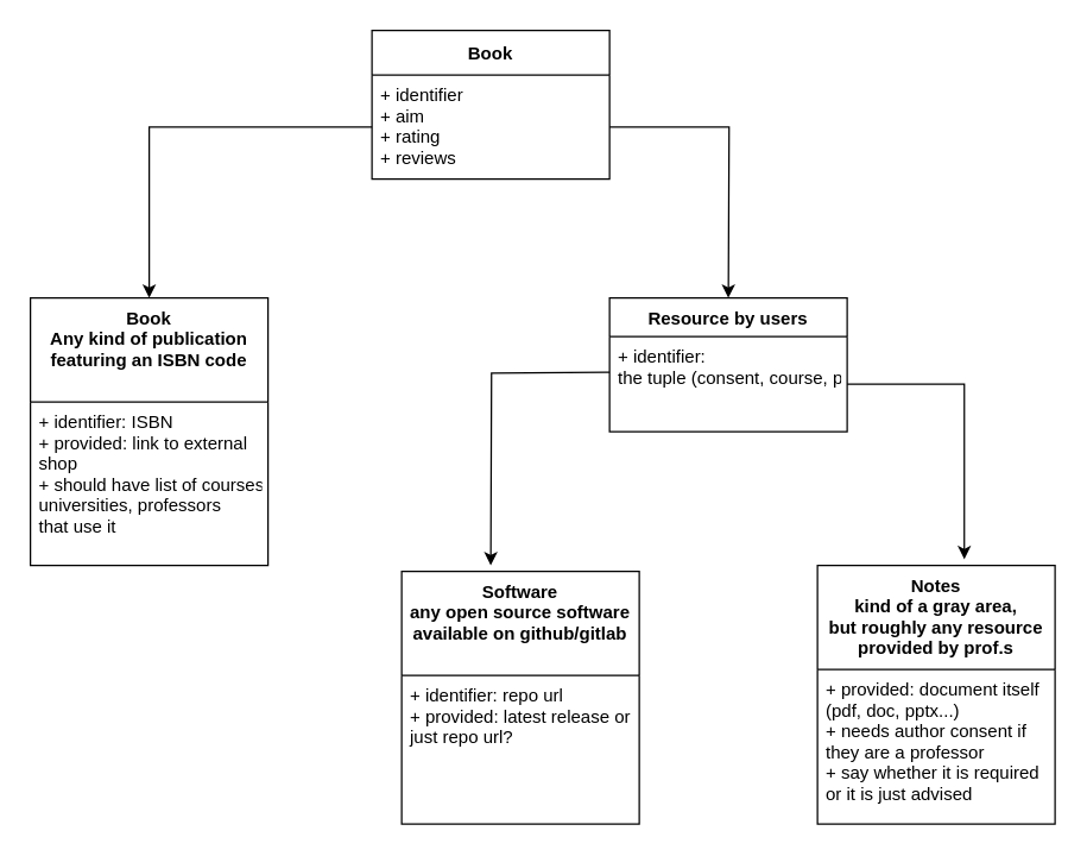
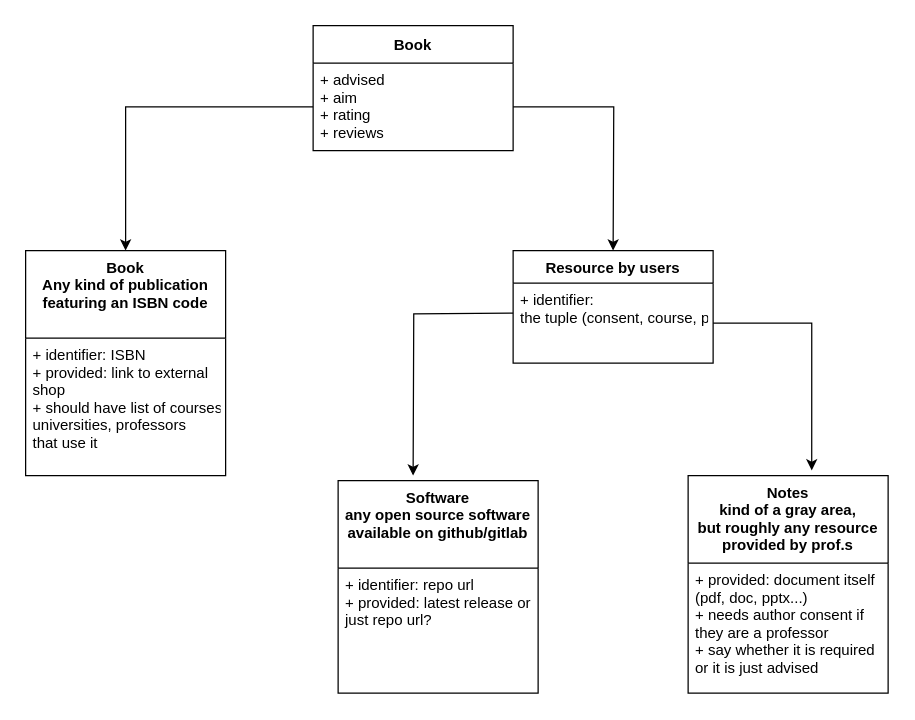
- <mxCell id="6" value="+ identifier&#10;+ aim&#10;+ rating&#10;+ reviews" style="text;strokeColor=none;fillColor=none;align=left;verticalAlign=top;spacingLeft=4;spacingRight=4;overflow=hidden;rotatable=0;points=[[0,0.5],[1,0.5]];portConstraint=eastwest;" parent="5" vertex="1"><mxGeometry y="30" width="160" height="70" as="geometry" /></mxCell>
+ <mxCell id="6" value="+ advised&#10;+ aim&#10;+ rating&#10;+ reviews" style="text;strokeColor=none;fillColor=none;align=left;verticalAlign=top;spacingLeft=4;spacingRight=4;overflow=hidden;rotatable=0;points=[[0,0.5],[1,0.5]];portConstraint=eastwest;" parent="5" vertex="1"><mxGeometry y="30" width="160" height="70" as="geometry" /></mxCell>
